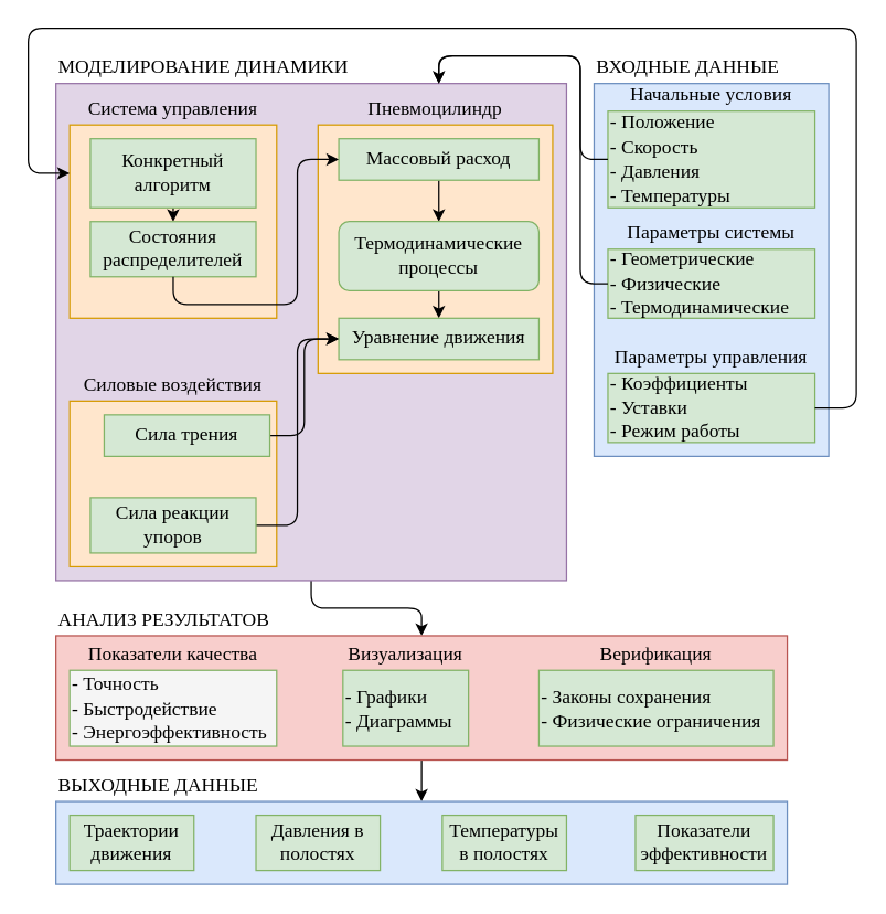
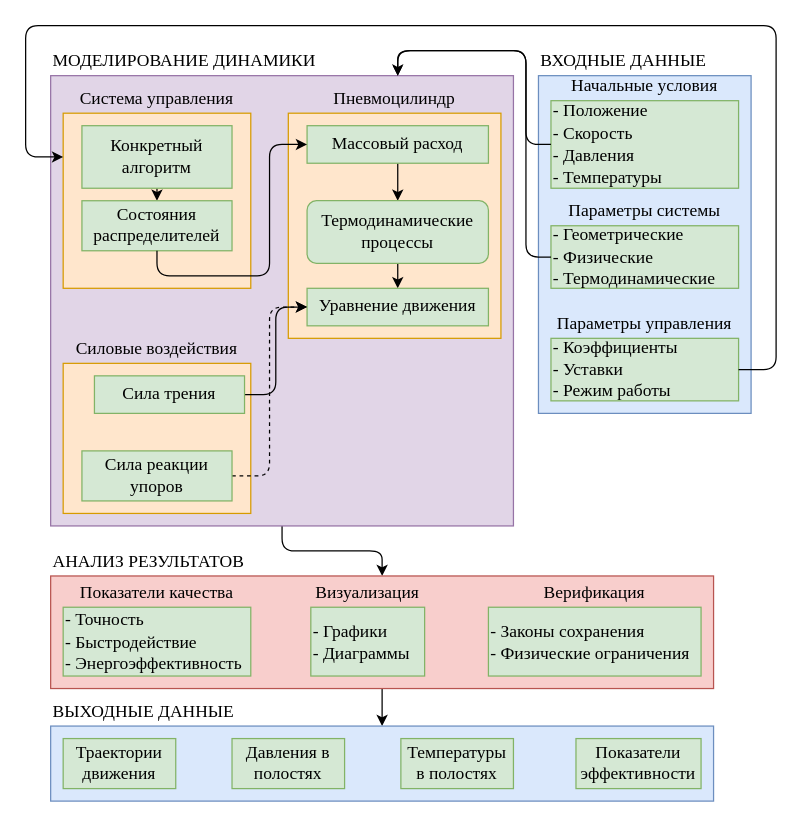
- <mxCell id="27" style="edgeStyle=orthogonalEdgeStyle;rounded=1;orthogonalLoop=1;jettySize=auto;html=1;exitX=1;exitY=0.5;exitDx=0;exitDy=0;entryX=0;entryY=0.5;entryDx=0;entryDy=0;fontFamily=Helvetica;fontSize=12;fontColor=default;curved=0;" edge="1" parent="1" source="28" target="23"><mxGeometry relative="1" as="geometry" /></mxCell>
+ <mxCell id="27" style="edgeStyle=orthogonalEdgeStyle;rounded=1;orthogonalLoop=1;jettySize=auto;html=1;exitX=1;exitY=0.5;exitDx=0;exitDy=0;entryX=0;entryY=0.5;entryDx=0;entryDy=0;fontFamily=Helvetica;fontSize=12;fontColor=default;curved=0;dashed=1;" edge="1" parent="1" source="28" target="23"><mxGeometry relative="1" as="geometry" /></mxCell>
- <mxCell id="36" value="Показатели качества" style="rounded=0;whiteSpace=wrap;html=1;fontSize=14;fontFamily=Times New Roman;labelPosition=center;verticalLabelPosition=top;align=center;verticalAlign=bottom;fillColor=#f5f5f5;strokeColor=#82b366;" vertex="1" parent="35"><mxGeometry width="150" height="55" as="geometry" /></mxCell>
+ <mxCell id="36" value="Показатели качества" style="rounded=0;whiteSpace=wrap;html=1;fontSize=14;fontFamily=Times New Roman;labelPosition=center;verticalLabelPosition=top;align=center;verticalAlign=bottom;fillColor=#d5e8d4;strokeColor=#82b366;" vertex="1" parent="35"><mxGeometry width="150" height="55" as="geometry" /></mxCell>
